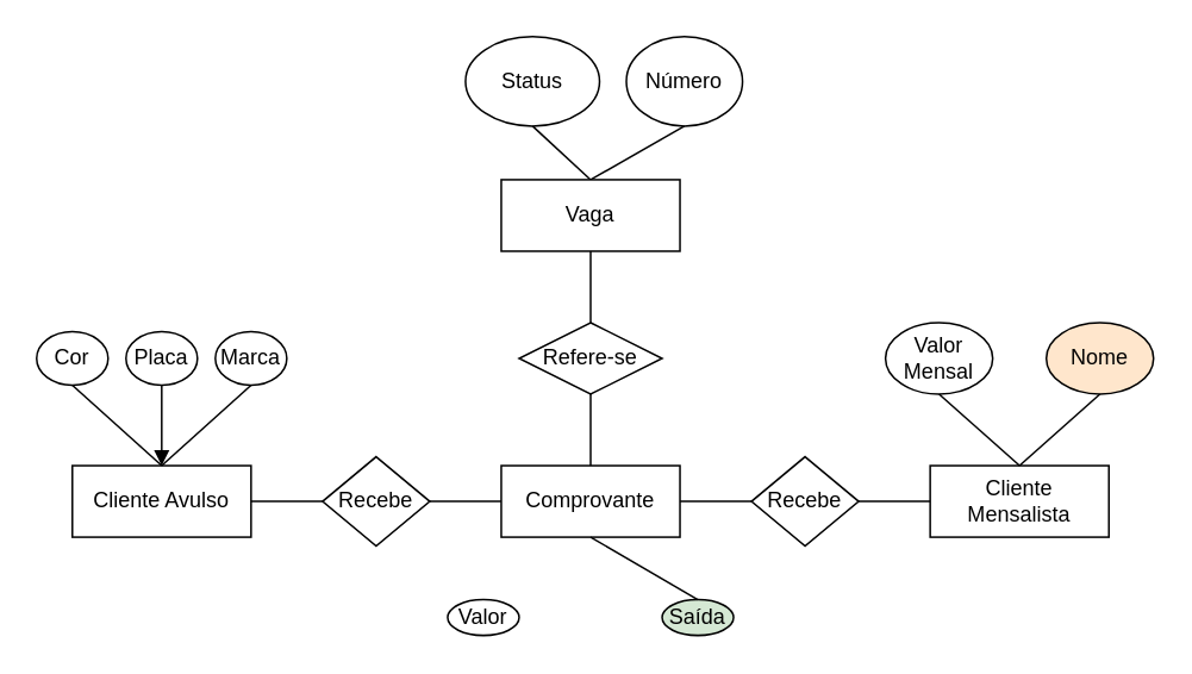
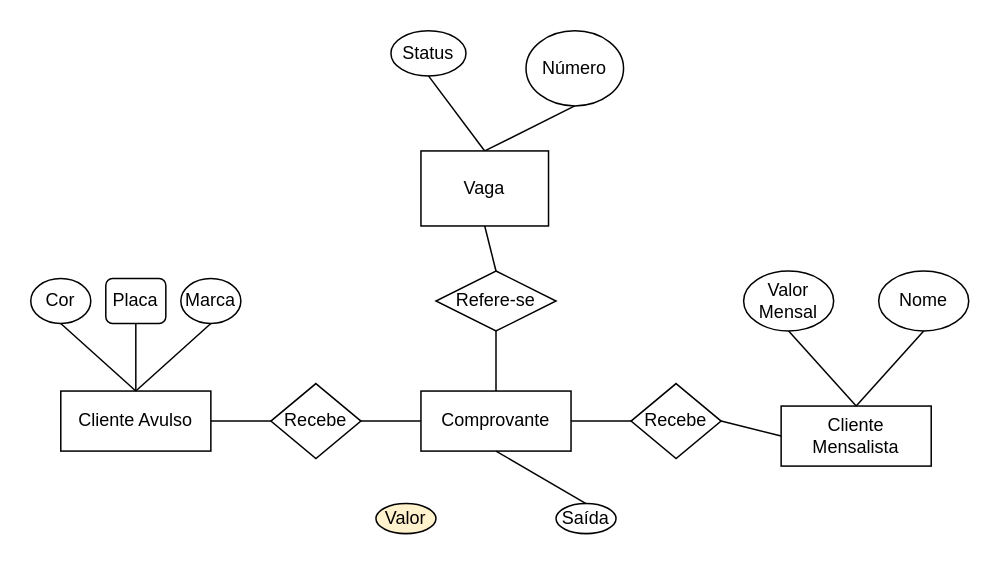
- <mxCell id="13" value="Status" style="ellipse;whiteSpace=wrap;html=1;align=center;" vertex="1" parent="1"><mxGeometry x="260" y="20" width="75" height="50" as="geometry" /></mxCell>
+ <mxCell id="13" value="Status" style="ellipse;whiteSpace=wrap;html=1;align=center;" vertex="1" parent="1"><mxGeometry x="260" y="20" width="50" height="30" as="geometry" /></mxCell>
- <mxCell id="20" value="Vaga" style="whiteSpace=wrap;html=1;align=center;" vertex="1" parent="1"><mxGeometry x="280" y="100" width="100" height="40" as="geometry" /></mxCell>
+ <mxCell id="20" value="Vaga" style="whiteSpace=wrap;html=1;align=center;" vertex="1" parent="1"><mxGeometry x="280" y="100" width="85" height="50" as="geometry" /></mxCell>
- <mxCell id="12" value="Placa" style="ellipse;whiteSpace=wrap;html=1;align=center;" vertex="1" parent="1"><mxGeometry x="70" y="185" width="40" height="30" as="geometry" /></mxCell>
+ <mxCell id="12" value="Placa" style="whiteSpace=wrap;html=1;align=center;rounded=1;" vertex="1" parent="1"><mxGeometry x="70" y="185" width="40" height="30" as="geometry" /></mxCell>
- <mxCell id="23" value="Nome" style="ellipse;whiteSpace=wrap;html=1;align=center;fillColor=#ffe6cc;" vertex="1" parent="1"><mxGeometry x="585" y="180" width="60" height="40" as="geometry" /></mxCell>
+ <mxCell id="23" value="Nome" style="ellipse;whiteSpace=wrap;html=1;align=center;" vertex="1" parent="1"><mxGeometry x="585" y="180" width="60" height="40" as="geometry" /></mxCell>
- <mxCell id="18" value="" style="endArrow=block;html=1;rounded=0;entryX=0.5;entryY=0;entryDx=0;entryDy=0;exitX=0.5;exitY=1;exitDx=0;exitDy=0;" edge="1" parent="1" source="12" target="6"><mxGeometry relative="1" as="geometry"><mxPoint x="70" y="250" as="sourcePoint" /><mxPoint x="125" y="285" as="targetPoint" /></mxGeometry></mxCell>
+ <mxCell id="18" value="" style="endArrow=none;html=1;rounded=0;entryX=0.5;entryY=0;entryDx=0;entryDy=0;exitX=0.5;exitY=1;exitDx=0;exitDy=0;" edge="1" parent="1" source="12" target="6"><mxGeometry relative="1" as="geometry"><mxPoint x="70" y="250" as="sourcePoint" /><mxPoint x="125" y="285" as="targetPoint" /></mxGeometry></mxCell>
- <mxCell id="9" value="Cliente Mensalista" style="whiteSpace=wrap;html=1;align=center;" vertex="1" parent="1"><mxGeometry x="520" y="260" width="100" height="40" as="geometry" /></mxCell>
+ <mxCell id="9" value="Cliente Mensalista" style="whiteSpace=wrap;html=1;align=center;" vertex="1" parent="1"><mxGeometry x="520" y="270" width="100" height="40" as="geometry" /></mxCell>
- <mxCell id="26" value="Valor" style="ellipse;whiteSpace=wrap;html=1;align=center;" vertex="1" parent="1"><mxGeometry x="250" y="335" width="40" height="20" as="geometry" /></mxCell>
+ <mxCell id="26" value="Valor" style="ellipse;whiteSpace=wrap;html=1;align=center;fillColor=#fff2cc;" vertex="1" parent="1"><mxGeometry x="250" y="335" width="40" height="20" as="geometry" /></mxCell>
- <mxCell id="25" value="Saída" style="ellipse;whiteSpace=wrap;html=1;align=center;fillColor=#d5e8d4;" vertex="1" parent="1"><mxGeometry x="370" y="335" width="40" height="20" as="geometry" /></mxCell>
+ <mxCell id="25" value="Saída" style="ellipse;whiteSpace=wrap;html=1;align=center;" vertex="1" parent="1"><mxGeometry x="370" y="335" width="40" height="20" as="geometry" /></mxCell>
